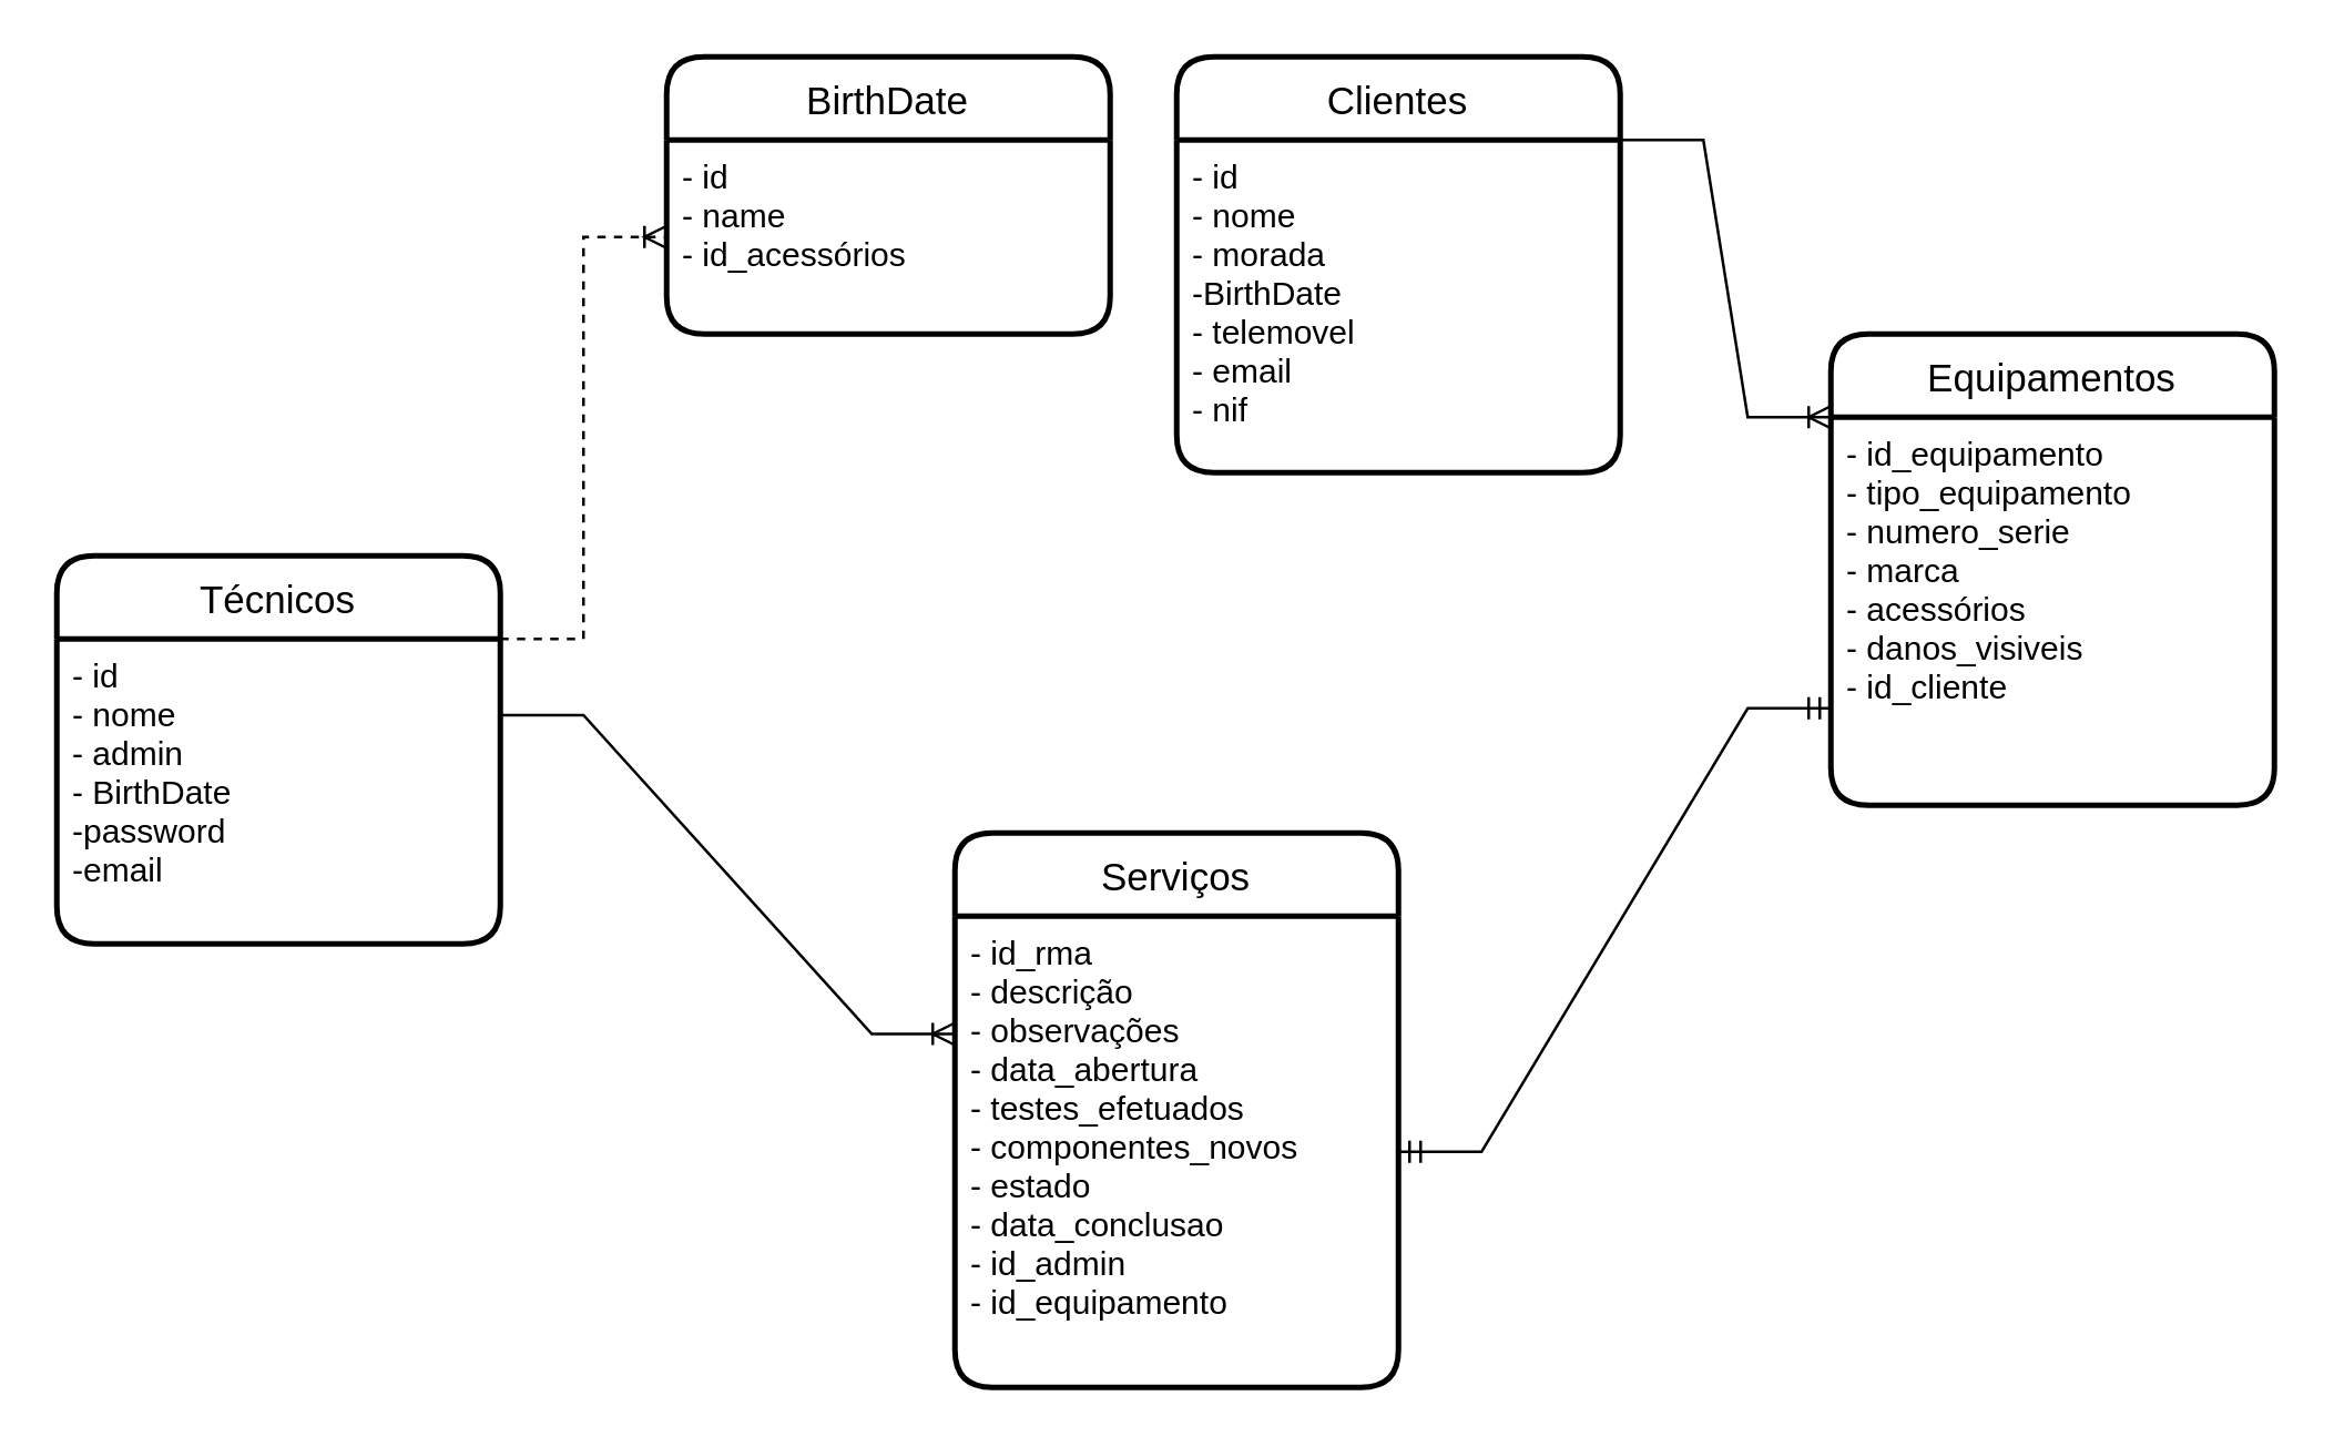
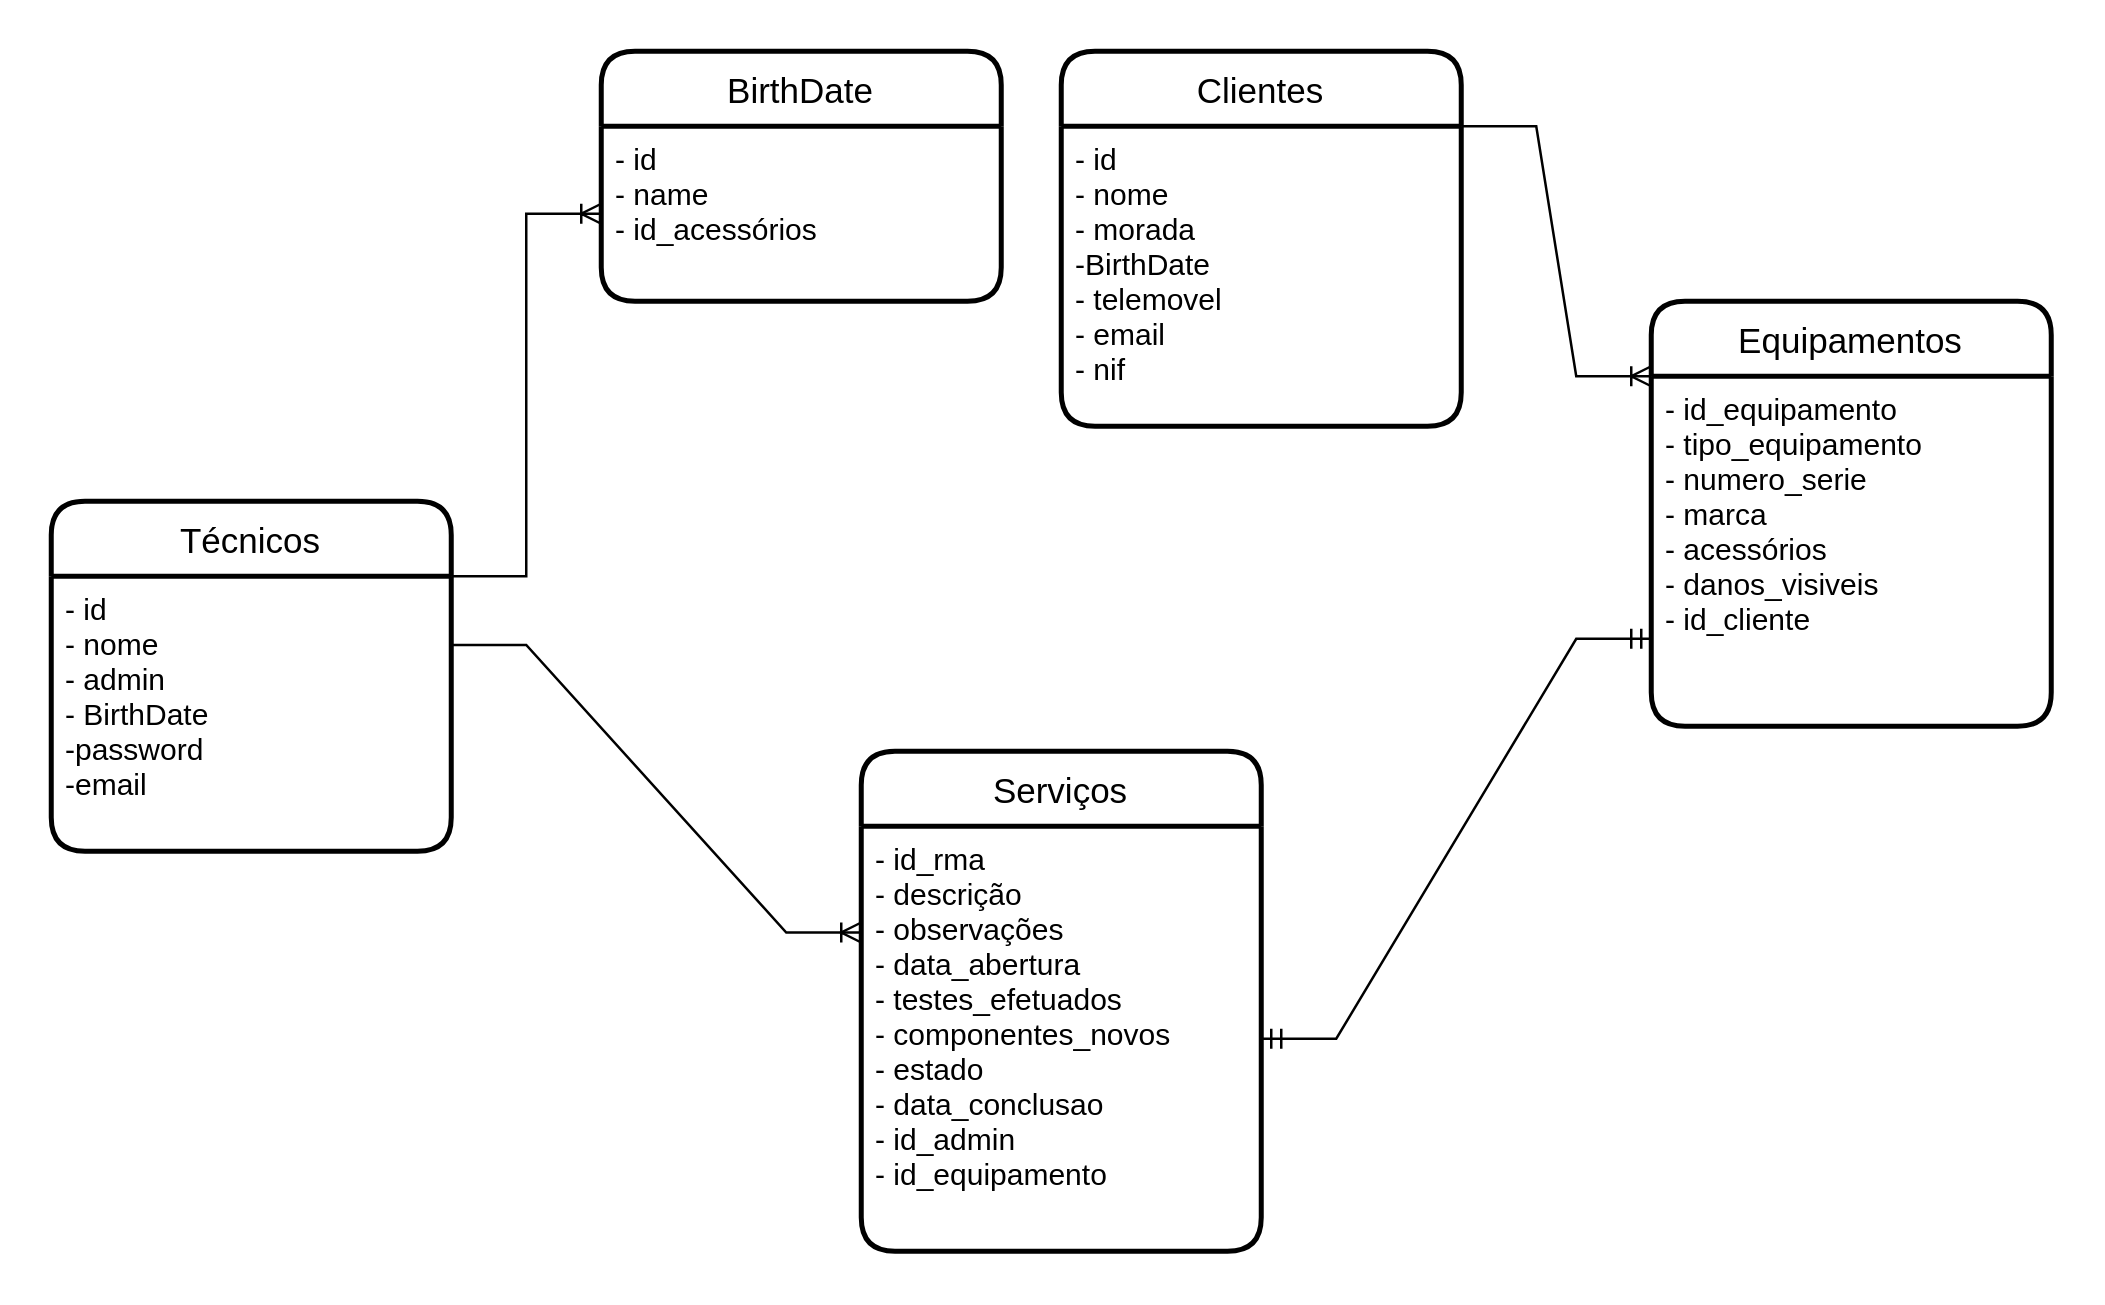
- <mxCell id="15" value="" style="edgeStyle=entityRelationEdgeStyle;fontSize=12;html=1;endArrow=ERoneToMany;rounded=0;entryX=0;entryY=0.5;entryDx=0;entryDy=0;exitX=1;exitY=0;exitDx=0;exitDy=0;dashed=1;" edge="1" parent="1" source="3" target="14"><mxGeometry width="100" height="100" relative="1" as="geometry"><mxPoint x="50" y="240" as="sourcePoint" /><mxPoint x="150" y="140" as="targetPoint" /></mxGeometry></mxCell>
+ <mxCell id="15" value="" style="edgeStyle=entityRelationEdgeStyle;fontSize=12;html=1;endArrow=ERoneToMany;rounded=0;entryX=0;entryY=0.5;entryDx=0;entryDy=0;exitX=1;exitY=0;exitDx=0;exitDy=0;" edge="1" parent="1" source="3" target="14"><mxGeometry width="100" height="100" relative="1" as="geometry"><mxPoint x="50" y="240" as="sourcePoint" /><mxPoint x="150" y="140" as="targetPoint" /></mxGeometry></mxCell>
